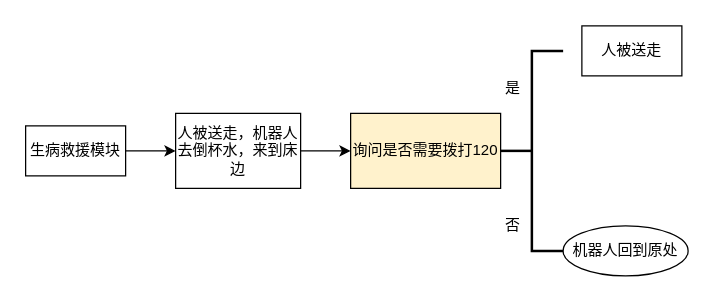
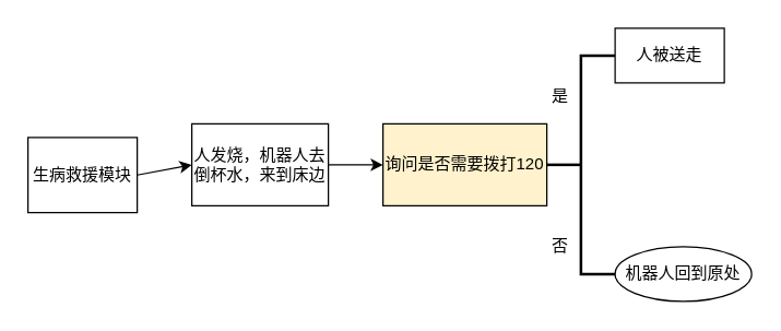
- <mxCell id="8" value="人被送走" style="rounded=0;whiteSpace=wrap;html=1;" vertex="1" parent="1"><mxGeometry x="465" y="20" width="80" height="40" as="geometry" /></mxCell>
+ <mxCell id="8" value="人被送走" style="rounded=0;whiteSpace=wrap;html=1;" vertex="1" parent="1"><mxGeometry x="450" y="20" width="80" height="40" as="geometry" /></mxCell>
- <mxCell id="2" value="生病救援模块" style="rounded=0;whiteSpace=wrap;html=1;" vertex="1" parent="1"><mxGeometry x="20" y="100" width="80" height="40" as="geometry" /></mxCell>
+ <mxCell id="2" value="生病救援模块" style="rounded=0;whiteSpace=wrap;html=1;" vertex="1" parent="1"><mxGeometry x="20" y="100" width="80" height="55" as="geometry" /></mxCell>
- <mxCell id="3" value="人被送走，机器人去倒杯水，来到床边" style="rounded=0;whiteSpace=wrap;html=1;" vertex="1" parent="1"><mxGeometry x="140" y="90" width="100" height="60" as="geometry" /></mxCell>
+ <mxCell id="3" value="人发烧，机器人去倒杯水，来到床边" style="rounded=0;whiteSpace=wrap;html=1;" vertex="1" parent="1"><mxGeometry x="140" y="90" width="100" height="60" as="geometry" /></mxCell>
